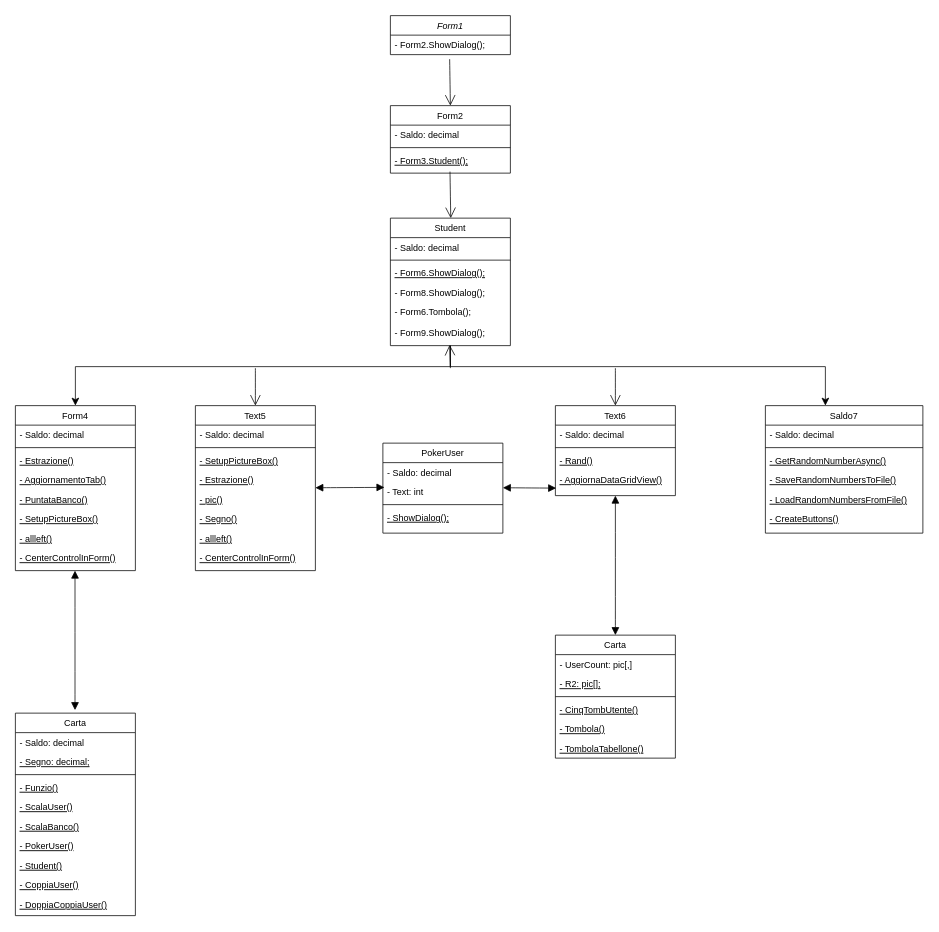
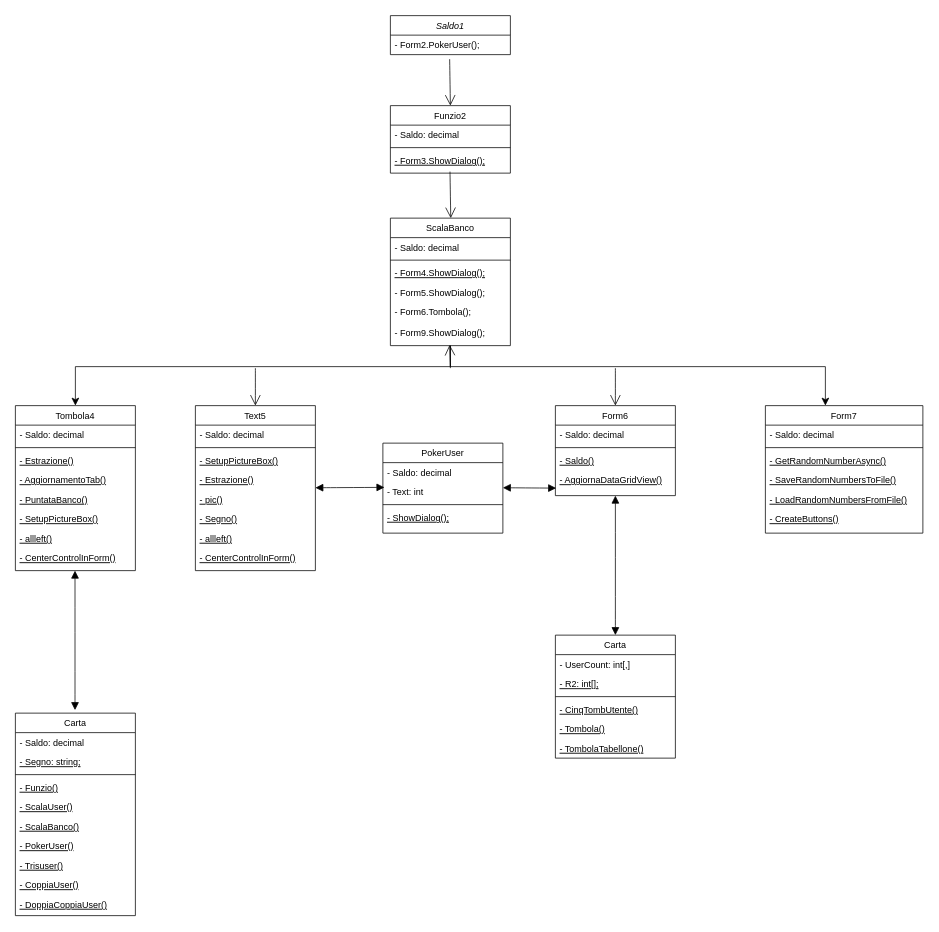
- <mxCell id="2" value="Form1" style="swimlane;fontStyle=2;align=center;verticalAlign=top;childLayout=stackLayout;horizontal=1;startSize=26;horizontalStack=0;resizeParent=1;resizeLast=0;collapsible=1;marginBottom=0;rounded=0;shadow=0;strokeWidth=1;" parent="1" vertex="1"><mxGeometry x="520" y="20" width="160" height="52" as="geometry"><mxRectangle x="230" y="140" width="160" height="26" as="alternateBounds" /></mxGeometry></mxCell>
+ <mxCell id="2" value="Saldo1" style="swimlane;fontStyle=2;align=center;verticalAlign=top;childLayout=stackLayout;horizontal=1;startSize=26;horizontalStack=0;resizeParent=1;resizeLast=0;collapsible=1;marginBottom=0;rounded=0;shadow=0;strokeWidth=1;" parent="1" vertex="1"><mxGeometry x="520" y="20" width="160" height="52" as="geometry"><mxRectangle x="230" y="140" width="160" height="26" as="alternateBounds" /></mxGeometry></mxCell>
- <mxCell id="3" value="- Form2.ShowDialog();" style="text;align=left;verticalAlign=top;spacingLeft=4;spacingRight=4;overflow=hidden;rotatable=0;points=[[0,0.5],[1,0.5]];portConstraint=eastwest;" parent="2" vertex="1"><mxGeometry y="26" width="160" height="26" as="geometry" /></mxCell>
+ <mxCell id="3" value="- Form2.PokerUser();" style="text;align=left;verticalAlign=top;spacingLeft=4;spacingRight=4;overflow=hidden;rotatable=0;points=[[0,0.5],[1,0.5]];portConstraint=eastwest;" parent="2" vertex="1"><mxGeometry y="26" width="160" height="26" as="geometry" /></mxCell>
- <mxCell id="11" value="Form2" style="swimlane;fontStyle=0;align=center;verticalAlign=top;childLayout=stackLayout;horizontal=1;startSize=26;horizontalStack=0;resizeParent=1;resizeLast=0;collapsible=1;marginBottom=0;rounded=0;shadow=0;strokeWidth=1;" parent="1" vertex="1"><mxGeometry x="520" y="140" width="160" height="90" as="geometry"><mxRectangle x="340" y="380" width="170" height="26" as="alternateBounds" /></mxGeometry></mxCell>
+ <mxCell id="11" value="Funzio2" style="swimlane;fontStyle=0;align=center;verticalAlign=top;childLayout=stackLayout;horizontal=1;startSize=26;horizontalStack=0;resizeParent=1;resizeLast=0;collapsible=1;marginBottom=0;rounded=0;shadow=0;strokeWidth=1;" parent="1" vertex="1"><mxGeometry x="520" y="140" width="160" height="90" as="geometry"><mxRectangle x="340" y="380" width="170" height="26" as="alternateBounds" /></mxGeometry></mxCell>
- <mxCell id="14" value="- Form3.Student();" style="text;align=left;verticalAlign=top;spacingLeft=4;spacingRight=4;overflow=hidden;rotatable=0;points=[[0,0.5],[1,0.5]];portConstraint=eastwest;fontStyle=4" vertex="1" parent="11"><mxGeometry y="60" width="160" height="26" as="geometry" /></mxCell>
+ <mxCell id="14" value="- Form3.ShowDialog();" style="text;align=left;verticalAlign=top;spacingLeft=4;spacingRight=4;overflow=hidden;rotatable=0;points=[[0,0.5],[1,0.5]];portConstraint=eastwest;fontStyle=4" vertex="1" parent="11"><mxGeometry y="60" width="160" height="26" as="geometry" /></mxCell>
- <mxCell id="4" value="Student" style="swimlane;fontStyle=0;align=center;verticalAlign=top;childLayout=stackLayout;horizontal=1;startSize=26;horizontalStack=0;resizeParent=1;resizeLast=0;collapsible=1;marginBottom=0;rounded=0;shadow=0;strokeWidth=1;" parent="1" vertex="1"><mxGeometry x="520" y="290" width="160" height="170" as="geometry"><mxRectangle x="130" y="380" width="160" height="26" as="alternateBounds" /></mxGeometry></mxCell>
+ <mxCell id="4" value="ScalaBanco" style="swimlane;fontStyle=0;align=center;verticalAlign=top;childLayout=stackLayout;horizontal=1;startSize=26;horizontalStack=0;resizeParent=1;resizeLast=0;collapsible=1;marginBottom=0;rounded=0;shadow=0;strokeWidth=1;" parent="1" vertex="1"><mxGeometry x="520" y="290" width="160" height="170" as="geometry"><mxRectangle x="130" y="380" width="160" height="26" as="alternateBounds" /></mxGeometry></mxCell>
- <mxCell id="7" value="- Form6.ShowDialog();" style="text;align=left;verticalAlign=top;spacingLeft=4;spacingRight=4;overflow=hidden;rotatable=0;points=[[0,0.5],[1,0.5]];portConstraint=eastwest;fontStyle=4" parent="4" vertex="1"><mxGeometry y="60" width="160" height="26" as="geometry" /></mxCell>
+ <mxCell id="7" value="- Form4.ShowDialog();" style="text;align=left;verticalAlign=top;spacingLeft=4;spacingRight=4;overflow=hidden;rotatable=0;points=[[0,0.5],[1,0.5]];portConstraint=eastwest;fontStyle=4" parent="4" vertex="1"><mxGeometry y="60" width="160" height="26" as="geometry" /></mxCell>
- <mxCell id="8" value="- Form8.ShowDialog();" style="text;align=left;verticalAlign=top;spacingLeft=4;spacingRight=4;overflow=hidden;rotatable=0;points=[[0,0.5],[1,0.5]];portConstraint=eastwest;" parent="4" vertex="1"><mxGeometry y="86" width="160" height="26" as="geometry" /></mxCell>
+ <mxCell id="8" value="- Form5.ShowDialog();" style="text;align=left;verticalAlign=top;spacingLeft=4;spacingRight=4;overflow=hidden;rotatable=0;points=[[0,0.5],[1,0.5]];portConstraint=eastwest;" parent="4" vertex="1"><mxGeometry y="86" width="160" height="26" as="geometry" /></mxCell>
- <mxCell id="21" value="Form4" style="swimlane;fontStyle=0;align=center;verticalAlign=top;childLayout=stackLayout;horizontal=1;startSize=26;horizontalStack=0;resizeParent=1;resizeLast=0;collapsible=1;marginBottom=0;rounded=0;shadow=0;strokeWidth=1;" vertex="1" parent="1"><mxGeometry x="20" y="540" width="160" height="220" as="geometry"><mxRectangle x="340" y="380" width="170" height="26" as="alternateBounds" /></mxGeometry></mxCell>
+ <mxCell id="21" value="Tombola4" style="swimlane;fontStyle=0;align=center;verticalAlign=top;childLayout=stackLayout;horizontal=1;startSize=26;horizontalStack=0;resizeParent=1;resizeLast=0;collapsible=1;marginBottom=0;rounded=0;shadow=0;strokeWidth=1;" vertex="1" parent="1"><mxGeometry x="20" y="540" width="160" height="220" as="geometry"><mxRectangle x="340" y="380" width="170" height="26" as="alternateBounds" /></mxGeometry></mxCell>
- <mxCell id="51" value="Text6" style="swimlane;fontStyle=0;align=center;verticalAlign=top;childLayout=stackLayout;horizontal=1;startSize=26;horizontalStack=0;resizeParent=1;resizeLast=0;collapsible=1;marginBottom=0;rounded=0;shadow=0;strokeWidth=1;" vertex="1" parent="1"><mxGeometry x="740" y="540" width="160" height="120" as="geometry"><mxRectangle x="340" y="380" width="170" height="26" as="alternateBounds" /></mxGeometry></mxCell>
+ <mxCell id="51" value="Form6" style="swimlane;fontStyle=0;align=center;verticalAlign=top;childLayout=stackLayout;horizontal=1;startSize=26;horizontalStack=0;resizeParent=1;resizeLast=0;collapsible=1;marginBottom=0;rounded=0;shadow=0;strokeWidth=1;" vertex="1" parent="1"><mxGeometry x="740" y="540" width="160" height="120" as="geometry"><mxRectangle x="340" y="380" width="170" height="26" as="alternateBounds" /></mxGeometry></mxCell>
- <mxCell id="56" value="Saldo7" style="swimlane;fontStyle=0;align=center;verticalAlign=top;childLayout=stackLayout;horizontal=1;startSize=26;horizontalStack=0;resizeParent=1;resizeLast=0;collapsible=1;marginBottom=0;rounded=0;shadow=0;strokeWidth=1;" vertex="1" parent="1"><mxGeometry x="1020" y="540" width="210" height="170" as="geometry"><mxRectangle x="340" y="380" width="170" height="26" as="alternateBounds" /></mxGeometry></mxCell>
+ <mxCell id="56" value="Form7" style="swimlane;fontStyle=0;align=center;verticalAlign=top;childLayout=stackLayout;horizontal=1;startSize=26;horizontalStack=0;resizeParent=1;resizeLast=0;collapsible=1;marginBottom=0;rounded=0;shadow=0;strokeWidth=1;" vertex="1" parent="1"><mxGeometry x="1020" y="540" width="210" height="170" as="geometry"><mxRectangle x="340" y="380" width="170" height="26" as="alternateBounds" /></mxGeometry></mxCell>
- <mxCell id="54" value="- Rand()" style="text;align=left;verticalAlign=top;spacingLeft=4;spacingRight=4;overflow=hidden;rotatable=0;points=[[0,0.5],[1,0.5]];portConstraint=eastwest;fontStyle=4" vertex="1" parent="51"><mxGeometry y="60" width="160" height="26" as="geometry" /></mxCell>
+ <mxCell id="54" value="- Saldo()" style="text;align=left;verticalAlign=top;spacingLeft=4;spacingRight=4;overflow=hidden;rotatable=0;points=[[0,0.5],[1,0.5]];portConstraint=eastwest;fontStyle=4" vertex="1" parent="51"><mxGeometry y="60" width="160" height="26" as="geometry" /></mxCell>
- <mxCell id="71" value="- UserCount: pic[,]" style="text;align=left;verticalAlign=top;spacingLeft=4;spacingRight=4;overflow=hidden;rotatable=0;points=[[0,0.5],[1,0.5]];portConstraint=eastwest;" vertex="1" parent="70"><mxGeometry y="26" width="160" height="26" as="geometry" /></mxCell>
+ <mxCell id="71" value="- UserCount: int[,]" style="text;align=left;verticalAlign=top;spacingLeft=4;spacingRight=4;overflow=hidden;rotatable=0;points=[[0,0.5],[1,0.5]];portConstraint=eastwest;" vertex="1" parent="70"><mxGeometry y="26" width="160" height="26" as="geometry" /></mxCell>
- <mxCell id="72" value="- R2: pic[];" style="text;align=left;verticalAlign=top;spacingLeft=4;spacingRight=4;overflow=hidden;rotatable=0;points=[[0,0.5],[1,0.5]];portConstraint=eastwest;fontStyle=4" vertex="1" parent="70"><mxGeometry y="52" width="160" height="26" as="geometry" /></mxCell>
+ <mxCell id="72" value="- R2: int[];" style="text;align=left;verticalAlign=top;spacingLeft=4;spacingRight=4;overflow=hidden;rotatable=0;points=[[0,0.5],[1,0.5]];portConstraint=eastwest;fontStyle=4" vertex="1" parent="70"><mxGeometry y="52" width="160" height="26" as="geometry" /></mxCell>
- <mxCell id="32" value="- Segno: decimal;" style="text;align=left;verticalAlign=top;spacingLeft=4;spacingRight=4;overflow=hidden;rotatable=0;points=[[0,0.5],[1,0.5]];portConstraint=eastwest;fontStyle=4" vertex="1" parent="30"><mxGeometry y="52" width="160" height="26" as="geometry" /></mxCell>
+ <mxCell id="32" value="- Segno: string;" style="text;align=left;verticalAlign=top;spacingLeft=4;spacingRight=4;overflow=hidden;rotatable=0;points=[[0,0.5],[1,0.5]];portConstraint=eastwest;fontStyle=4" vertex="1" parent="30"><mxGeometry y="52" width="160" height="26" as="geometry" /></mxCell>
- <mxCell id="38" value="- Student()" style="text;align=left;verticalAlign=top;spacingLeft=4;spacingRight=4;overflow=hidden;rotatable=0;points=[[0,0.5],[1,0.5]];portConstraint=eastwest;fontStyle=4" vertex="1" parent="30"><mxGeometry y="190" width="160" height="26" as="geometry" /></mxCell>
+ <mxCell id="38" value="- Trisuser()" style="text;align=left;verticalAlign=top;spacingLeft=4;spacingRight=4;overflow=hidden;rotatable=0;points=[[0,0.5],[1,0.5]];portConstraint=eastwest;fontStyle=4" vertex="1" parent="30"><mxGeometry y="190" width="160" height="26" as="geometry" /></mxCell>
